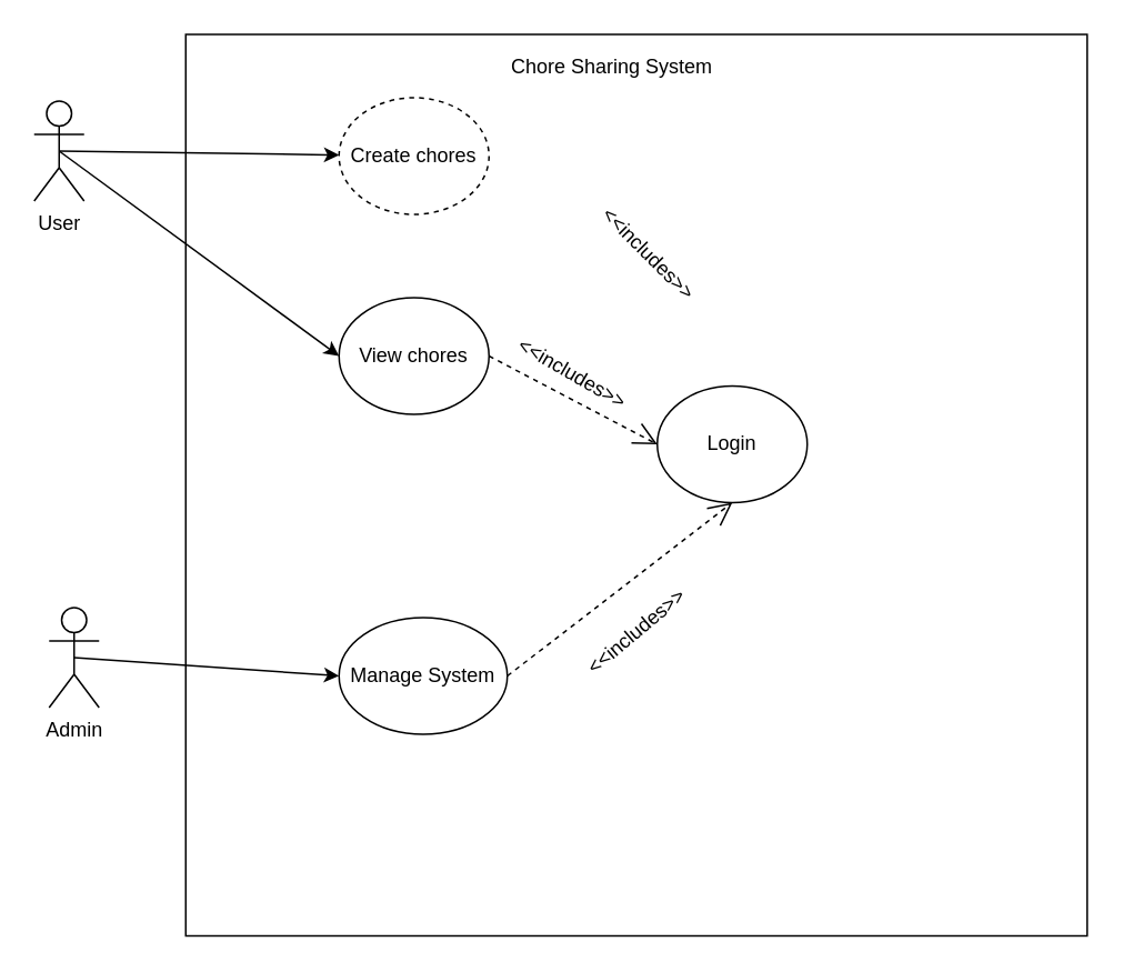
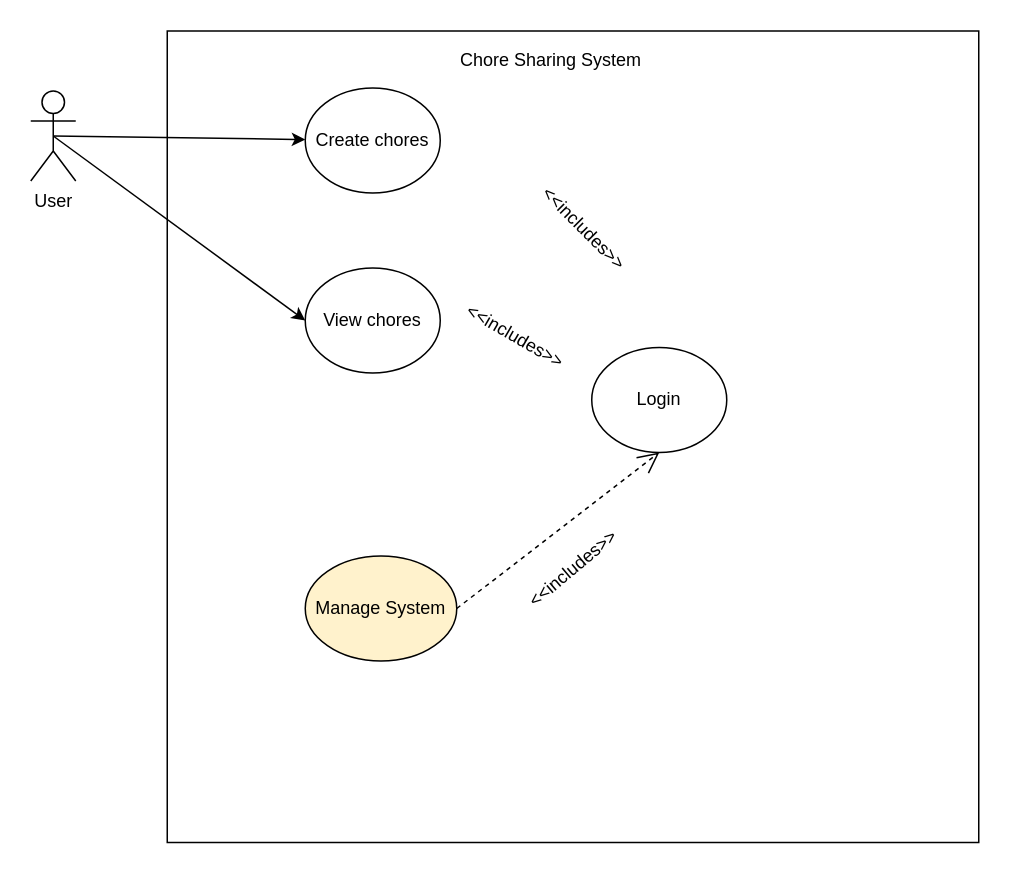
- <mxCell id="7" value="Create chores" style="ellipse;whiteSpace=wrap;html=1;dashed=1;" vertex="1" parent="1"><mxGeometry x="203" y="58" width="90" height="70" as="geometry" /></mxCell>
+ <mxCell id="7" value="Create chores" style="ellipse;whiteSpace=wrap;html=1;" vertex="1" parent="1"><mxGeometry x="203" y="58" width="90" height="70" as="geometry" /></mxCell>
- <mxCell id="13" value="" style="endArrow=open;endSize=12;dashed=1;html=1;rounded=0;exitX=1;exitY=0.5;exitDx=0;exitDy=0;entryX=0;entryY=0.5;entryDx=0;entryDy=0;" edge="1" parent="1" source="8" target="6"><mxGeometry width="160" relative="1" as="geometry"><mxPoint x="303" y="103" as="sourcePoint" /><mxPoint x="449" y="241" as="targetPoint" /></mxGeometry></mxCell>
- <mxCell id="5" value="Admin" style="shape=umlActor;verticalLabelPosition=bottom;verticalAlign=top;html=1;outlineConnect=0;" vertex="1" parent="1"><mxGeometry x="29" y="364" width="30" height="60" as="geometry" /></mxCell>
- <mxCell id="12" value="" style="endArrow=classic;html=1;rounded=0;exitX=0.5;exitY=0.5;exitDx=0;exitDy=0;exitPerimeter=0;entryX=0;entryY=0.5;entryDx=0;entryDy=0;" edge="1" parent="1" source="5" target="9"><mxGeometry width="50" height="50" relative="1" as="geometry"><mxPoint x="55" y="110" as="sourcePoint" /><mxPoint x="223" y="112" as="targetPoint" /></mxGeometry></mxCell>
- <mxCell id="9" value="Manage System" style="ellipse;whiteSpace=wrap;html=1;" vertex="1" parent="1"><mxGeometry x="203" y="370" width="101" height="70" as="geometry" /></mxCell>
+ <mxCell id="9" value="Manage System" style="ellipse;whiteSpace=wrap;html=1;fillColor=#fff2cc;" vertex="1" parent="1"><mxGeometry x="203" y="370" width="101" height="70" as="geometry" /></mxCell>
